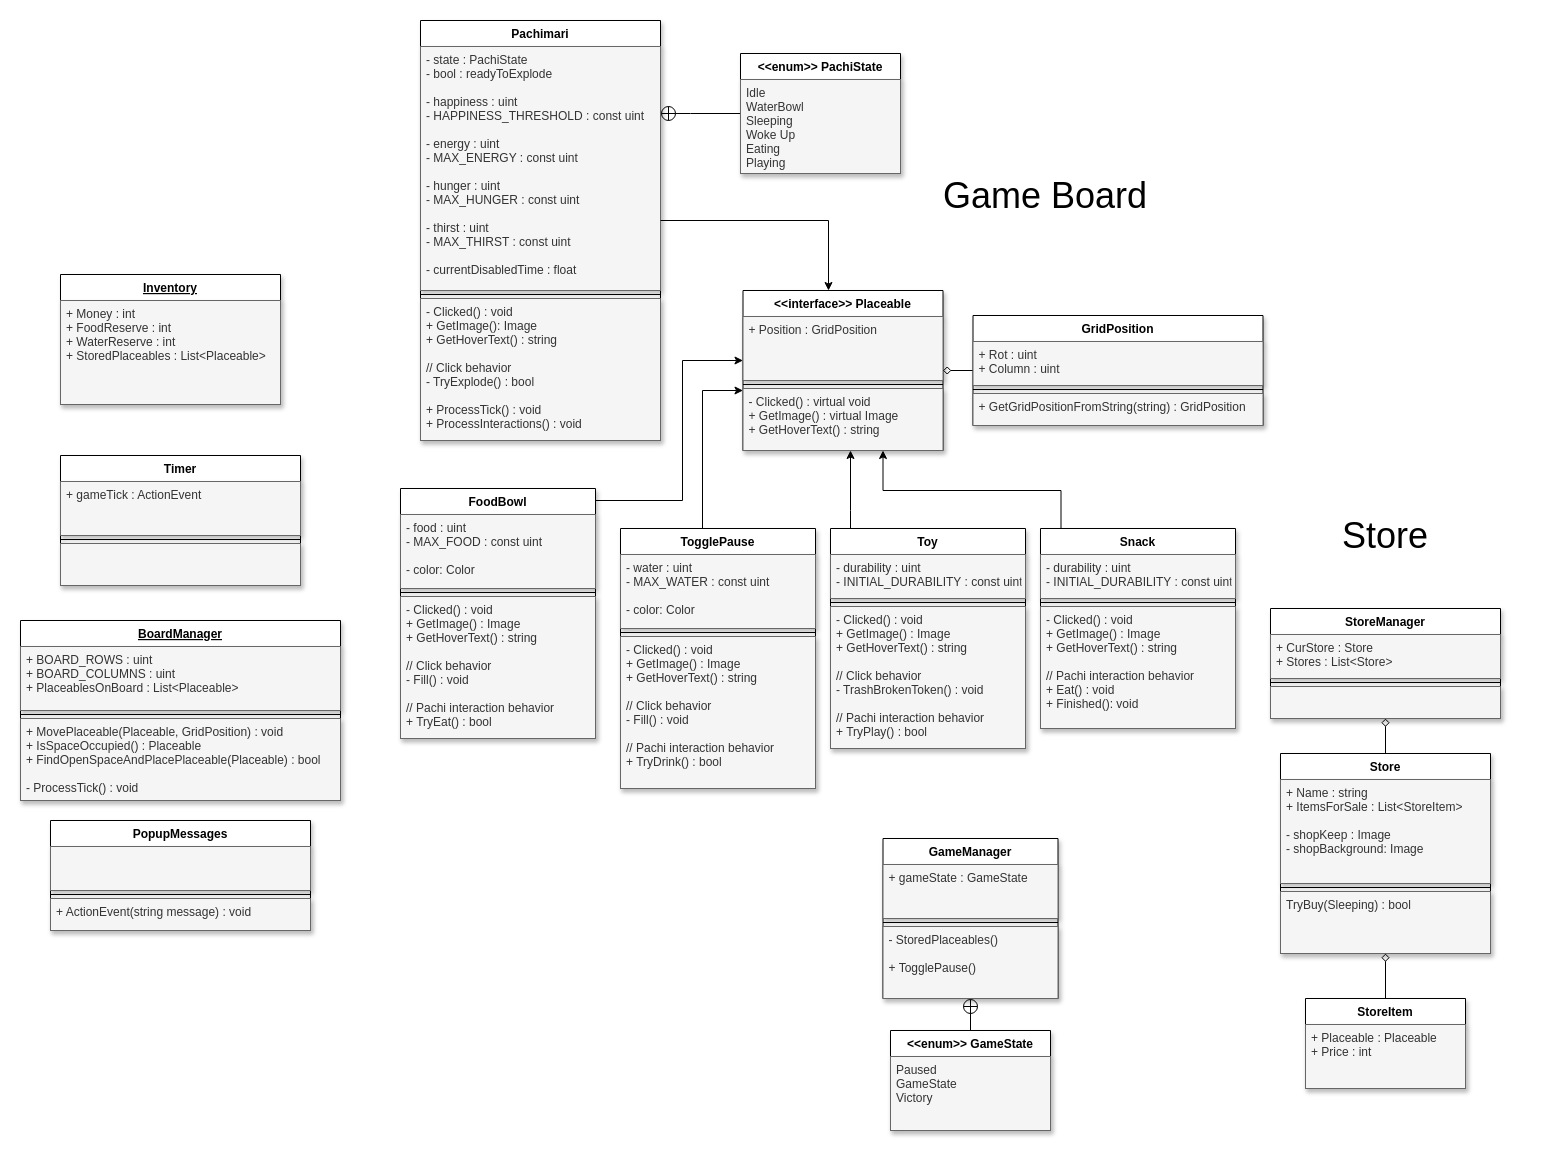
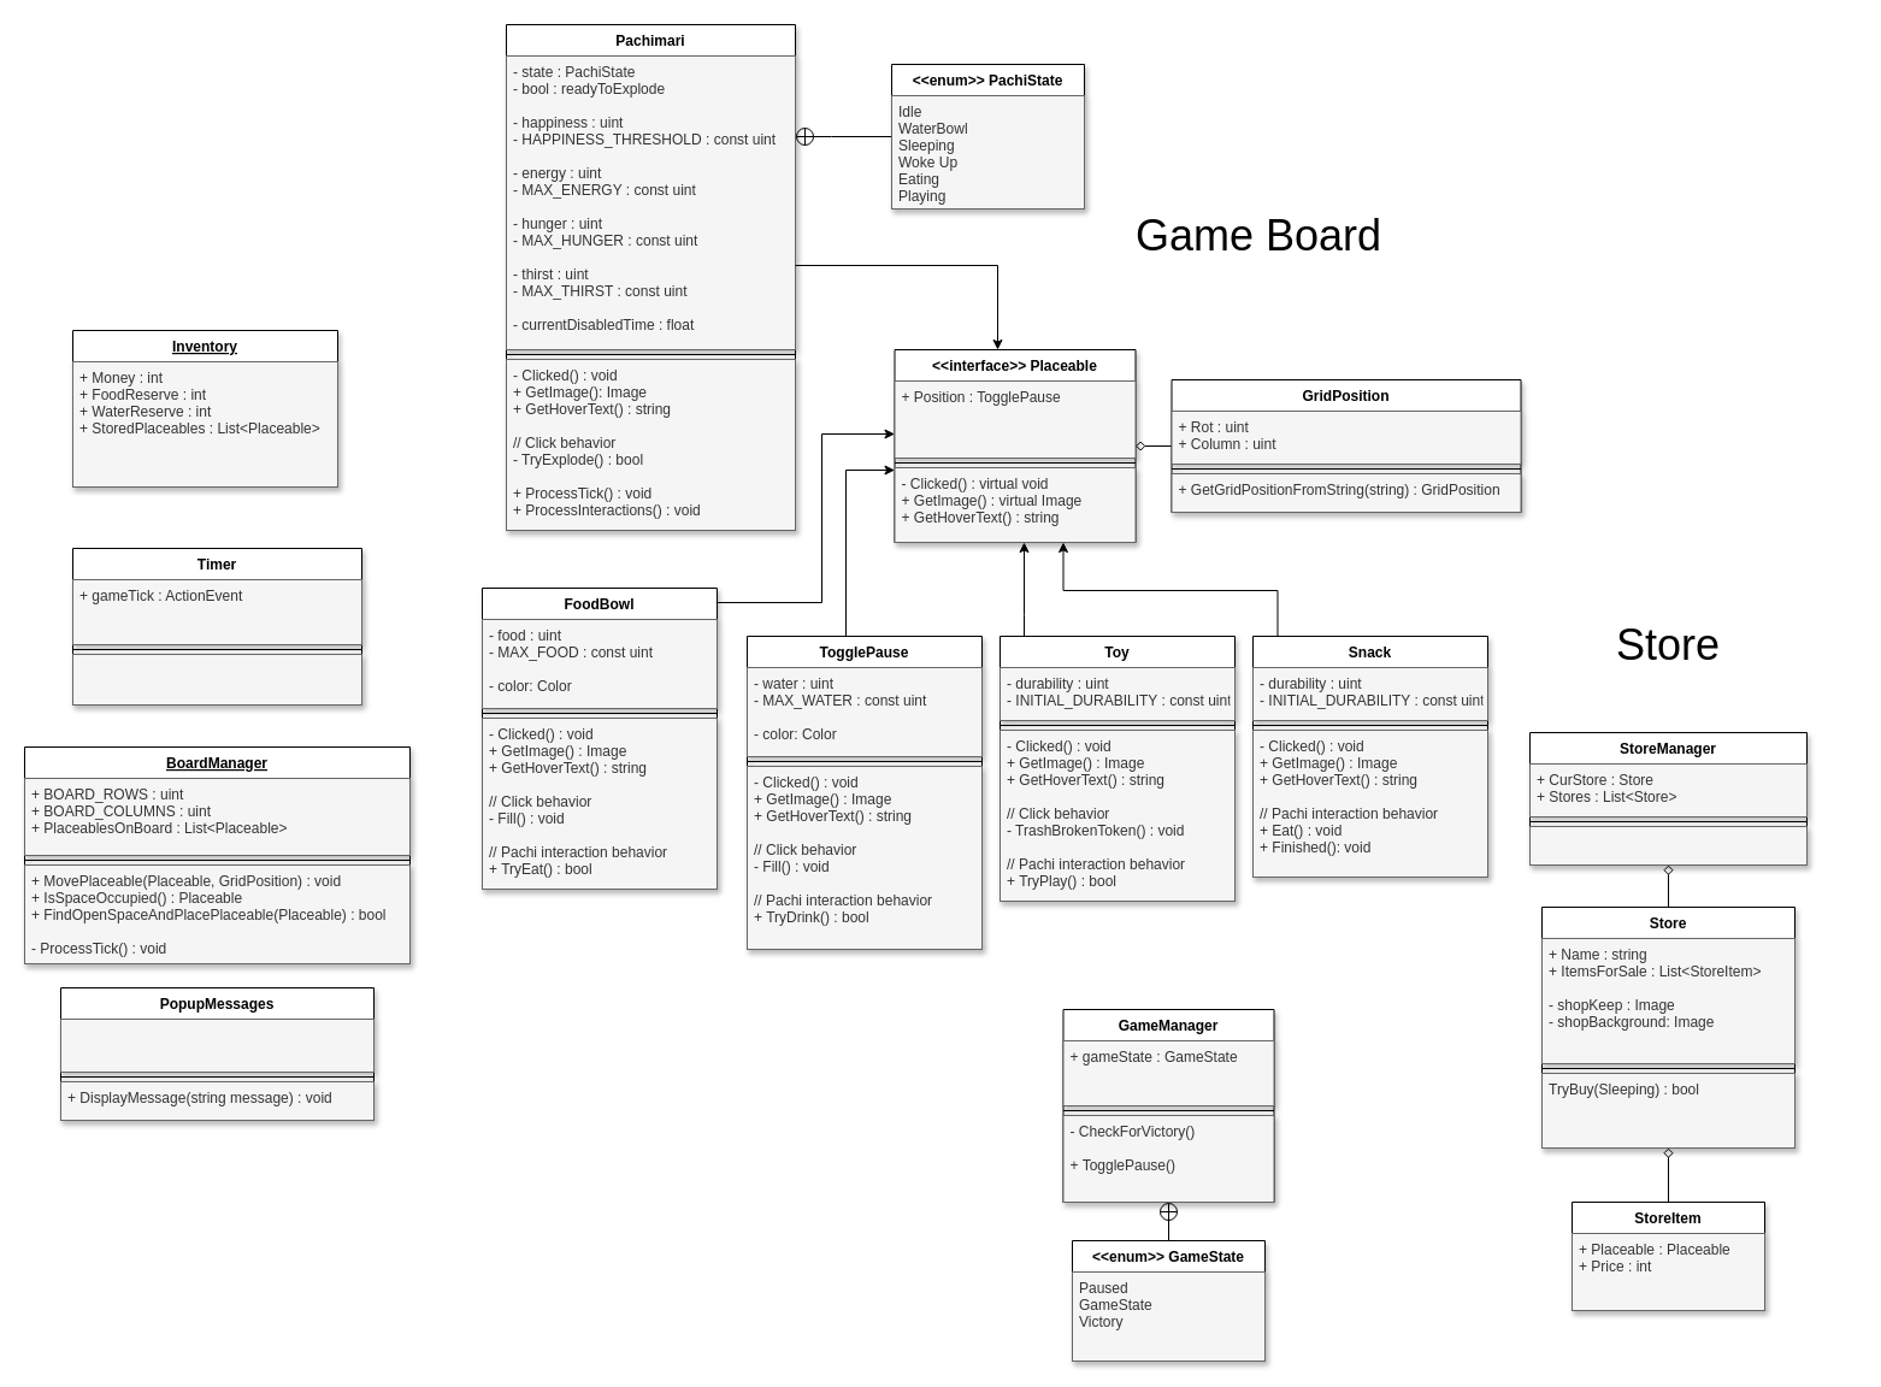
- <mxCell id="17" value="+ Position : GridPosition" style="text;align=left;verticalAlign=top;spacingLeft=4;spacingRight=4;overflow=hidden;rotatable=0;points=[[0,0.5],[1,0.5]];portConstraint=eastwest;labelBackgroundColor=none;labelBorderColor=none;shadow=1;fillColor=#f5f5f5;fontColor=#333333;strokeColor=#666666;" parent="16" vertex="1"><mxGeometry y="26" width="200" height="64" as="geometry" /></mxCell>
+ <mxCell id="17" value="+ Position : TogglePause" style="text;align=left;verticalAlign=top;spacingLeft=4;spacingRight=4;overflow=hidden;rotatable=0;points=[[0,0.5],[1,0.5]];portConstraint=eastwest;labelBackgroundColor=none;labelBorderColor=none;shadow=1;fillColor=#f5f5f5;fontColor=#333333;strokeColor=#666666;" parent="16" vertex="1"><mxGeometry y="26" width="200" height="64" as="geometry" /></mxCell>
- <mxCell id="31" value="+ ActionEvent(string message) : void" style="text;align=left;verticalAlign=top;spacingLeft=4;spacingRight=4;overflow=hidden;rotatable=0;points=[[0,0.5],[1,0.5]];portConstraint=eastwest;labelBackgroundColor=none;labelBorderColor=none;shadow=1;fillColor=#f5f5f5;fontColor=#333333;strokeColor=#666666;" parent="28" vertex="1"><mxGeometry y="78" width="260" height="32" as="geometry" /></mxCell>
+ <mxCell id="31" value="+ DisplayMessage(string message) : void" style="text;align=left;verticalAlign=top;spacingLeft=4;spacingRight=4;overflow=hidden;rotatable=0;points=[[0,0.5],[1,0.5]];portConstraint=eastwest;labelBackgroundColor=none;labelBorderColor=none;shadow=1;fillColor=#f5f5f5;fontColor=#333333;strokeColor=#666666;" parent="28" vertex="1"><mxGeometry y="78" width="260" height="32" as="geometry" /></mxCell>
- <mxCell id="12" value="- StoredPlaceables()&#10;&#10;+ TogglePause()" style="text;align=left;verticalAlign=top;spacingLeft=4;spacingRight=4;overflow=hidden;rotatable=0;points=[[0,0.5],[1,0.5]];portConstraint=eastwest;labelBackgroundColor=none;labelBorderColor=none;shadow=1;fillColor=#f5f5f5;fontColor=#333333;strokeColor=#666666;" parent="9" vertex="1"><mxGeometry y="88" width="175" height="72" as="geometry" /></mxCell>
+ <mxCell id="12" value="- CheckForVictory()&#10;&#10;+ TogglePause()" style="text;align=left;verticalAlign=top;spacingLeft=4;spacingRight=4;overflow=hidden;rotatable=0;points=[[0,0.5],[1,0.5]];portConstraint=eastwest;labelBackgroundColor=none;labelBorderColor=none;shadow=1;fillColor=#f5f5f5;fontColor=#333333;strokeColor=#666666;" parent="9" vertex="1"><mxGeometry y="88" width="175" height="72" as="geometry" /></mxCell>
